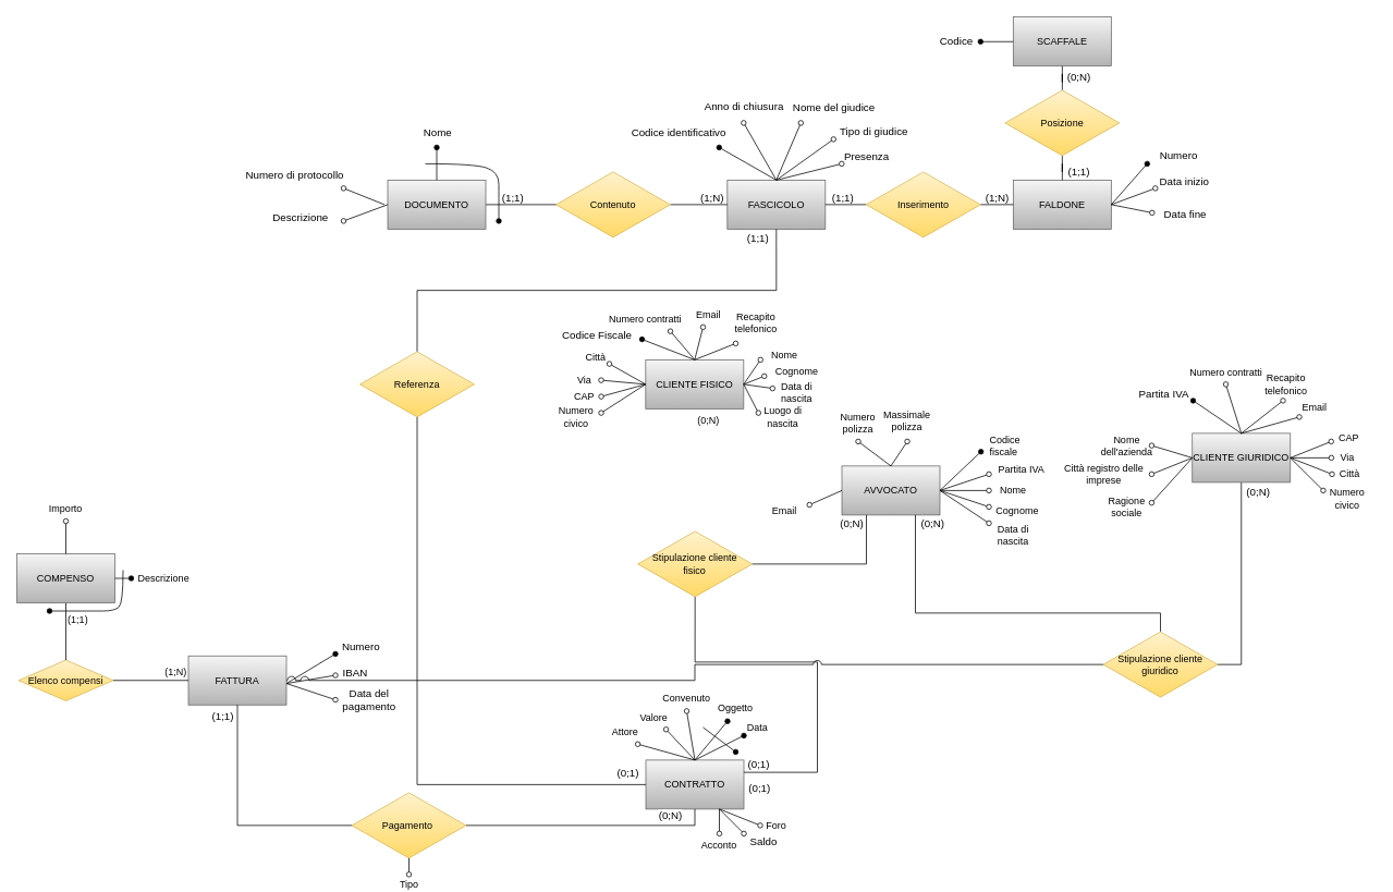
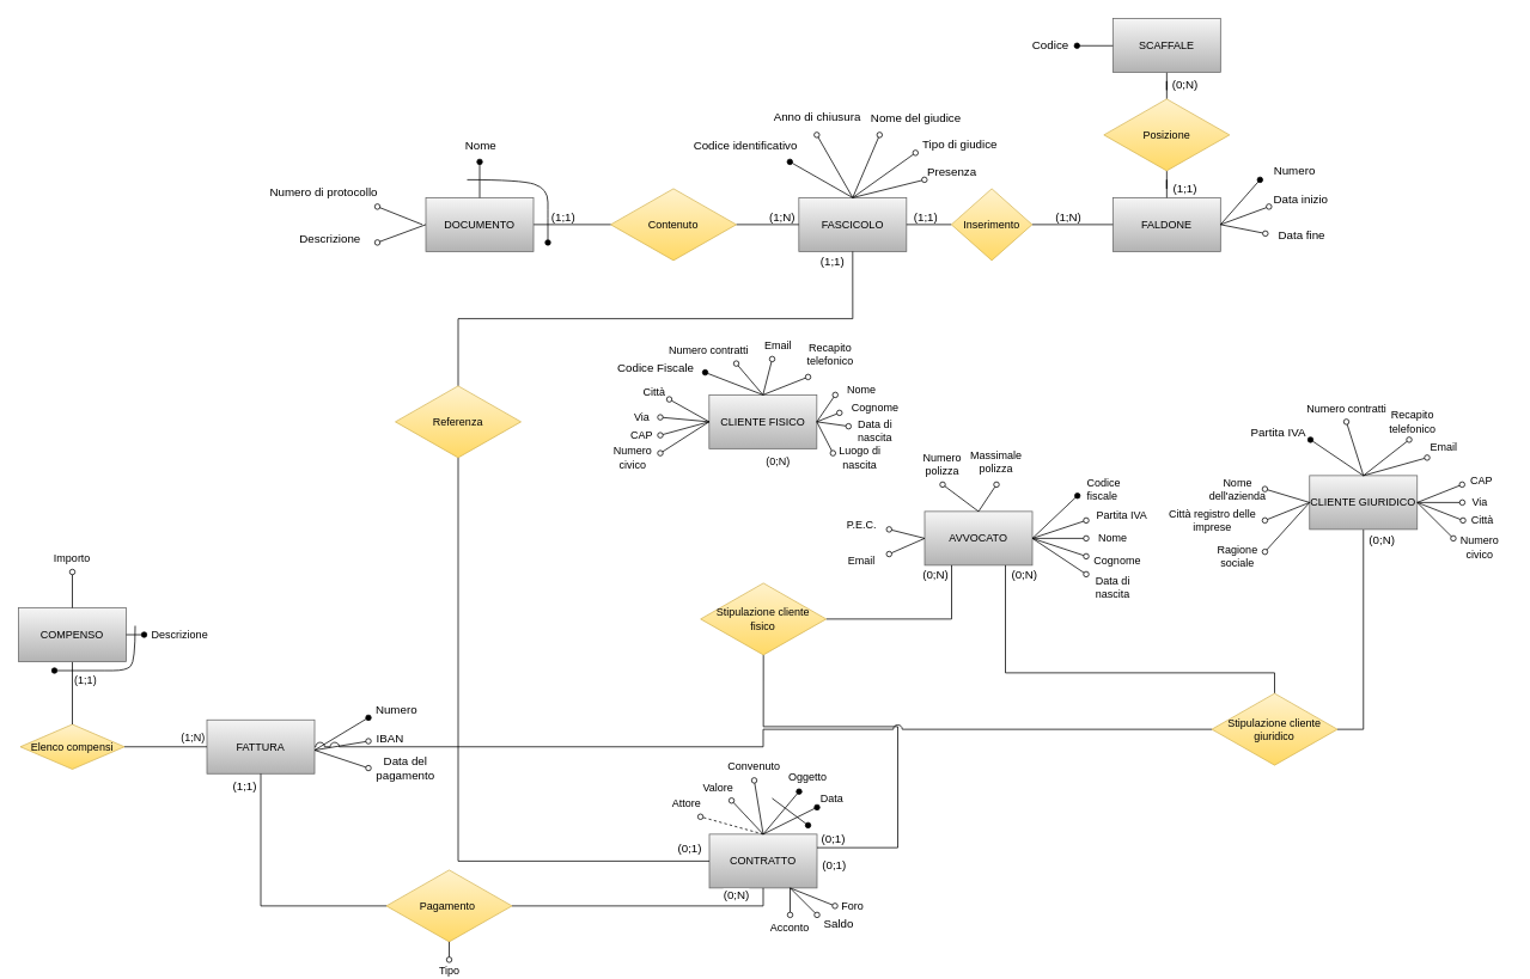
- <mxCell id="11" value="Inserimento" style="rhombus;whiteSpace=wrap;html=1;fillColor=#fff2cc;gradientColor=#ffd966;strokeColor=#d6b656;" parent="1" vertex="1"><mxGeometry x="1059.77" y="210" width="140" height="80" as="geometry" /></mxCell>
+ <mxCell id="11" value="Inserimento" style="rhombus;whiteSpace=wrap;html=1;fillColor=#fff2cc;gradientColor=#ffd966;strokeColor=#d6b656;" parent="1" vertex="1"><mxGeometry x="1059.77" y="210" width="90" height="80" as="geometry" /></mxCell>
+ <mxCell id="82" value="P.E.C." style="text;html=1;strokeColor=none;fillColor=none;align=center;verticalAlign=middle;whiteSpace=wrap;rounded=0;" parent="1" vertex="1"><mxGeometry x="930.34" y="575" width="60" height="20" as="geometry" /></mxCell>
+ <mxCell id="81" value="" style="endArrow=oval;html=1;rounded=0;endFill=0;exitX=0;exitY=0.5;exitDx=0;exitDy=0;entryX=1;entryY=0.75;entryDx=0;entryDy=0;" parent="1" source="46" target="82" edge="1"><mxGeometry width="50" height="50" relative="1" as="geometry"><mxPoint x="840" y="70" as="sourcePoint" /><mxPoint x="1010" y="550" as="targetPoint" /></mxGeometry></mxCell>
- <mxCell id="63" value="" style="endArrow=oval;html=1;rounded=0;endFill=0;exitX=0.5;exitY=0;exitDx=0;exitDy=0;entryX=0.75;entryY=1;entryDx=0;entryDy=0;" parent="1" source="45" target="64" edge="1"><mxGeometry width="50" height="50" relative="1" as="geometry"><mxPoint x="869.77" y="570" as="sourcePoint" /><mxPoint x="810" y="910" as="targetPoint" /></mxGeometry></mxCell>
+ <mxCell id="63" value="" style="endArrow=oval;html=1;rounded=0;endFill=0;exitX=0.5;exitY=0;exitDx=0;exitDy=0;entryX=0.75;entryY=1;entryDx=0;entryDy=0;dashed=1;" parent="1" source="45" target="64" edge="1"><mxGeometry width="50" height="50" relative="1" as="geometry"><mxPoint x="869.77" y="570" as="sourcePoint" /><mxPoint x="810" y="910" as="targetPoint" /></mxGeometry></mxCell>
